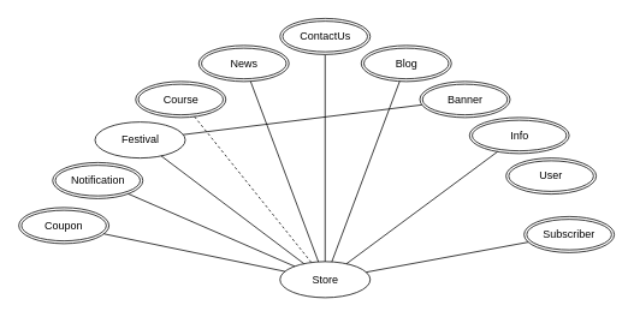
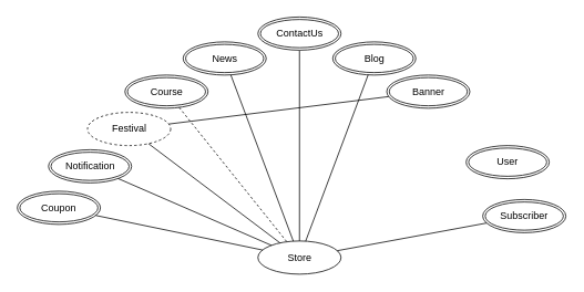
- <mxCell id="13" value="Info" style="ellipse;shape=doubleEllipse;margin=3;whiteSpace=wrap;html=1;align=center;" parent="1" vertex="1"><mxGeometry x="519.5" y="130" width="110.5" height="40" as="geometry" /></mxCell>
- <mxCell id="15" value="Festival" style="ellipse;whiteSpace=wrap;html=1;align=center;" parent="1" vertex="1"><mxGeometry x="104.5" y="135" width="100" height="40" as="geometry" /></mxCell>
+ <mxCell id="15" value="Festival" style="ellipse;whiteSpace=wrap;html=1;align=center;dashed=1;" parent="1" vertex="1"><mxGeometry x="104.5" y="135" width="100" height="40" as="geometry" /></mxCell>
- <mxCell id="14" value="" style="endArrow=none;html=1;rounded=0;" parent="1" source="2" target="13" edge="1"><mxGeometry relative="1" as="geometry"><mxPoint x="504.5" y="160" as="sourcePoint" /><mxPoint x="664.5" y="160" as="targetPoint" /></mxGeometry></mxCell>
